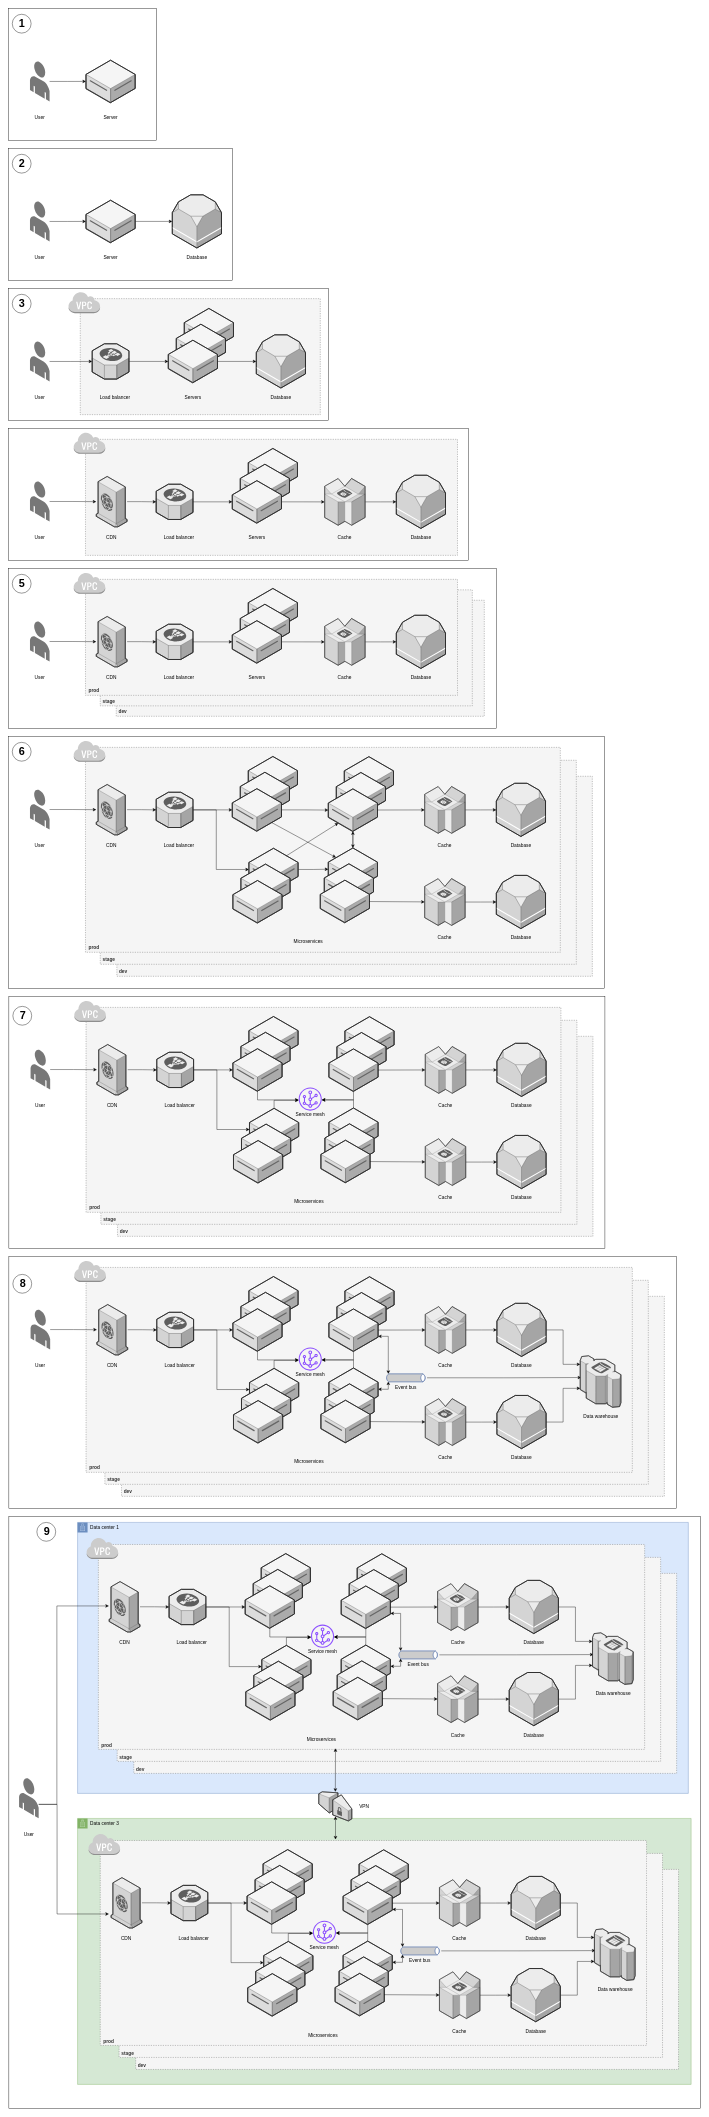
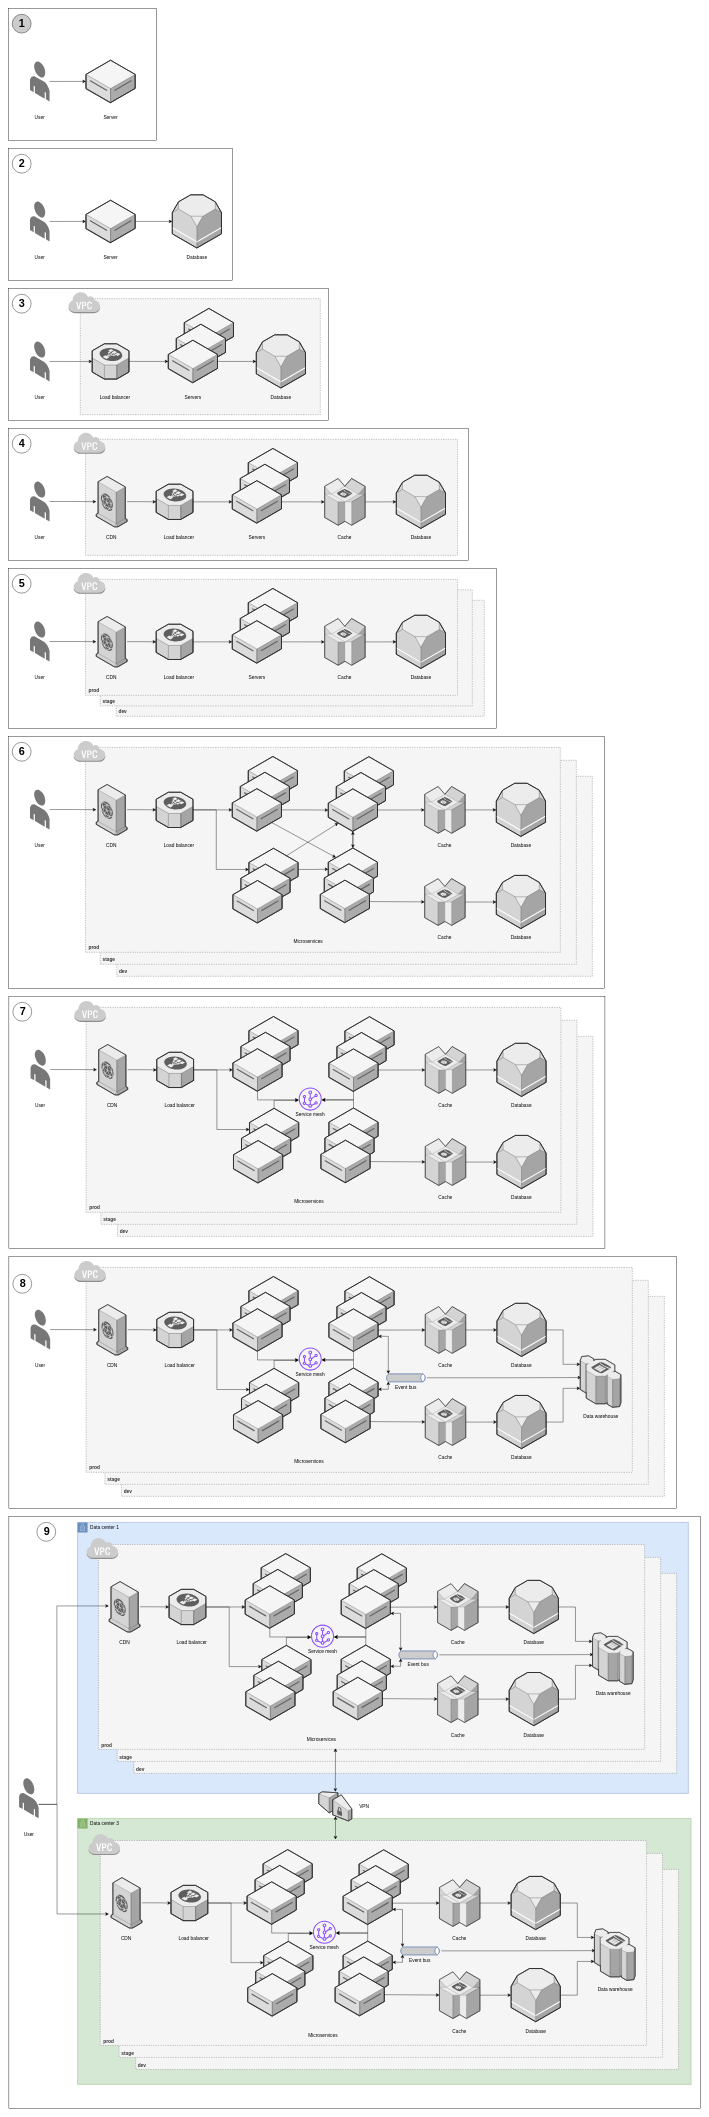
- <mxCell id="72" value="1" style="ellipse;whiteSpace=wrap;html=1;aspect=fixed;fontSize=27;fontStyle=1;spacing=2;spacingLeft=2;spacingTop=1;" parent="1" vertex="1"><mxGeometry x="30" y="35.162" width="47.103" height="47.103" as="geometry" /></mxCell>
+ <mxCell id="72" value="1" style="ellipse;whiteSpace=wrap;html=1;aspect=fixed;fontSize=27;fontStyle=1;spacing=2;spacingLeft=2;spacingTop=1;fillColor=#cccccc;" parent="1" vertex="1"><mxGeometry x="30" y="35.162" width="47.103" height="47.103" as="geometry" /></mxCell>
+ <mxCell id="102" value="4" style="ellipse;whiteSpace=wrap;html=1;aspect=fixed;fontSize=27;fontStyle=1;spacing=2;spacingLeft=2;spacingTop=1;" vertex="1" parent="1"><mxGeometry x="30" y="1085.162" width="47.103" height="47.103" as="geometry" /></mxCell>
- <mxCell id="254" value="7" style="ellipse;whiteSpace=wrap;html=1;aspect=fixed;fontSize=27;fontStyle=1;spacing=2;spacingLeft=2;spacingTop=1;" vertex="1" parent="1"><mxGeometry x="31.5" y="2515.162" width="47.103" height="47.103" as="geometry" /></mxCell>
+ <mxCell id="254" value="7" style="ellipse;whiteSpace=wrap;html=1;aspect=fixed;fontSize=27;fontStyle=1;spacing=2;spacingLeft=2;spacingTop=1;" vertex="1" parent="1"><mxGeometry x="31.5" y="2505.162" width="47.103" height="47.103" as="geometry" /></mxCell>
